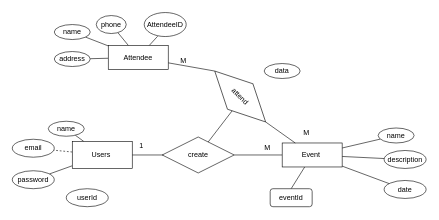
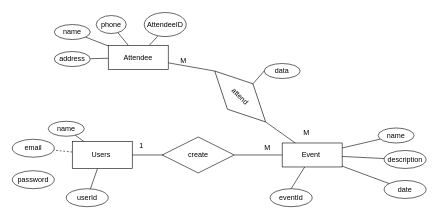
- <mxCell id="32" style="edgeStyle=none;rounded=0;orthogonalLoop=1;jettySize=auto;html=1;exitX=0.5;exitY=0;exitDx=0;exitDy=0;endArrow=none;endFill=0;" edge="1" parent="1" source="33" target="28"><mxGeometry relative="1" as="geometry"><mxPoint x="490" y="100" as="targetPoint" /></mxGeometry></mxCell>
+ <mxCell id="32" style="edgeStyle=none;rounded=0;orthogonalLoop=1;jettySize=auto;html=1;exitX=0.5;exitY=0;exitDx=0;exitDy=0;endArrow=none;endFill=0;entryX=0;entryY=0.5;entryDx=0;entryDy=0;" edge="1" parent="1" source="33" target="36"><mxGeometry relative="1" as="geometry"><mxPoint x="490" y="100" as="targetPoint" /></mxGeometry></mxCell>
- <mxCell id="3" style="rounded=0;orthogonalLoop=1;jettySize=auto;html=1;endArrow=none;endFill=0;" edge="1" parent="1" source="6" target="9"><mxGeometry relative="1" as="geometry" /></mxCell>
+ <mxCell id="3" style="rounded=0;orthogonalLoop=1;jettySize=auto;html=1;endArrow=none;endFill=0;" edge="1" parent="1" source="6" target="37"><mxGeometry relative="1" as="geometry" /></mxCell>
- <mxCell id="38" value="eventId" style="whiteSpace=wrap;html=1;align=center;rounded=1;" vertex="1" parent="1"><mxGeometry x="450" y="313.75" width="70" height="30" as="geometry" /></mxCell>
+ <mxCell id="38" value="eventId" style="ellipse;whiteSpace=wrap;html=1;align=center;" vertex="1" parent="1"><mxGeometry x="450" y="313.75" width="70" height="30" as="geometry" /></mxCell>
